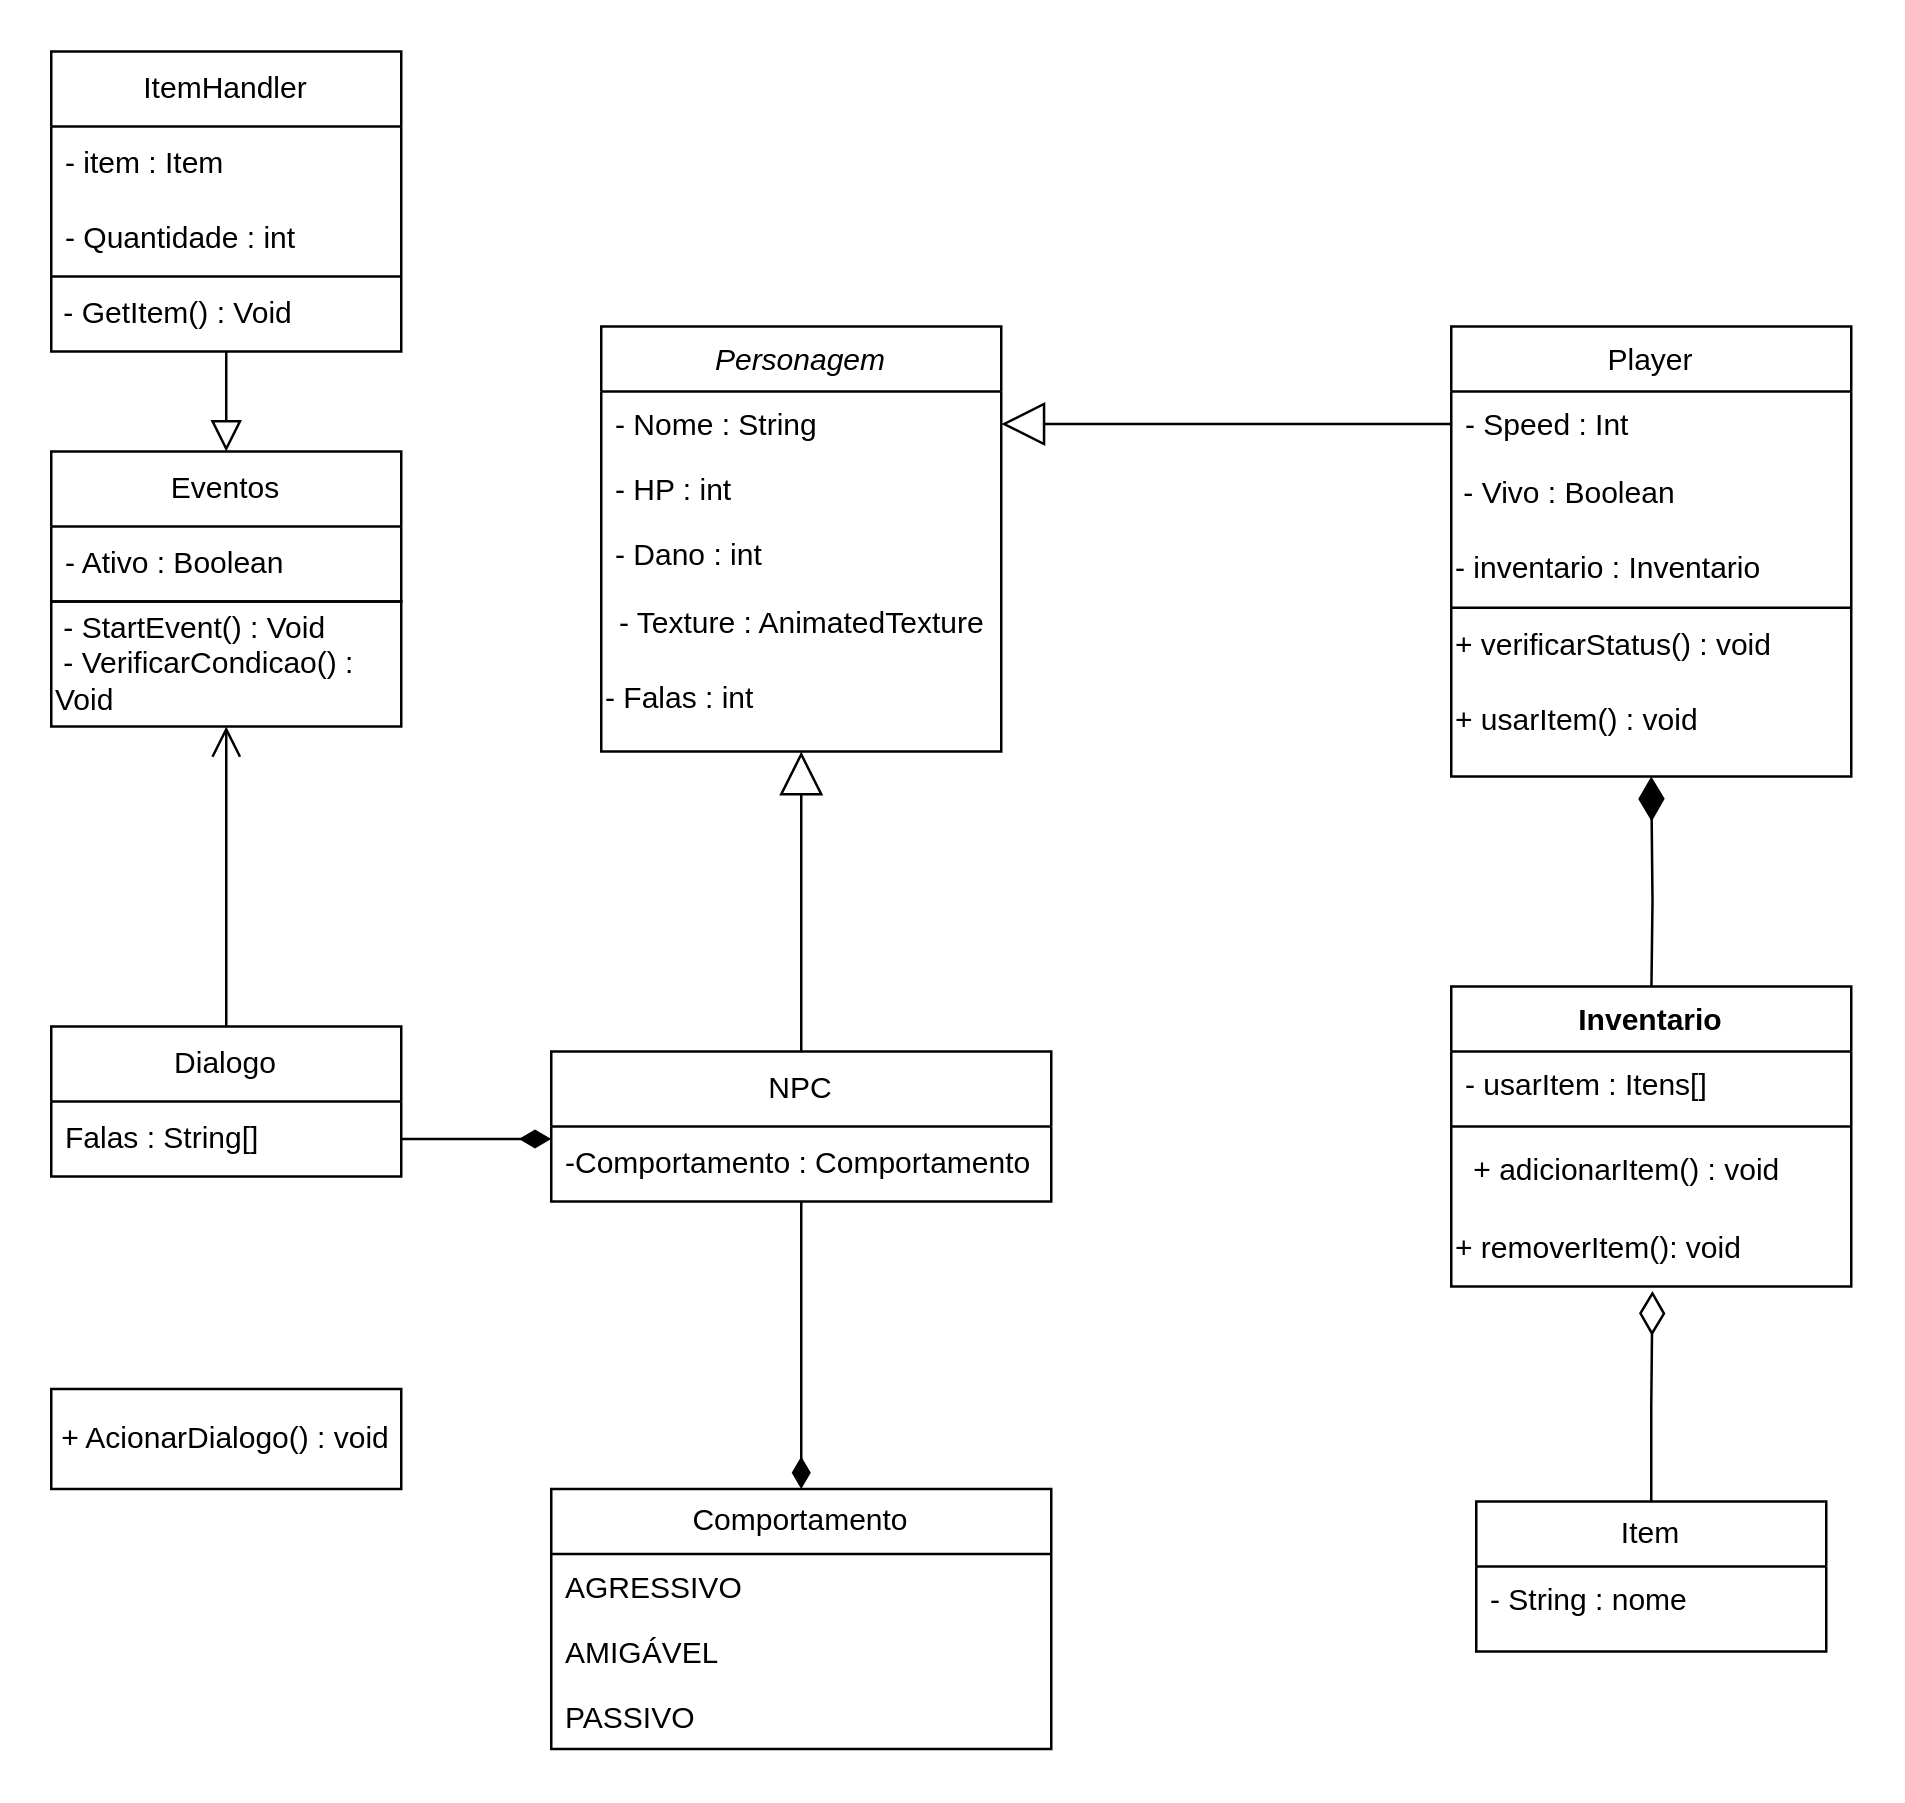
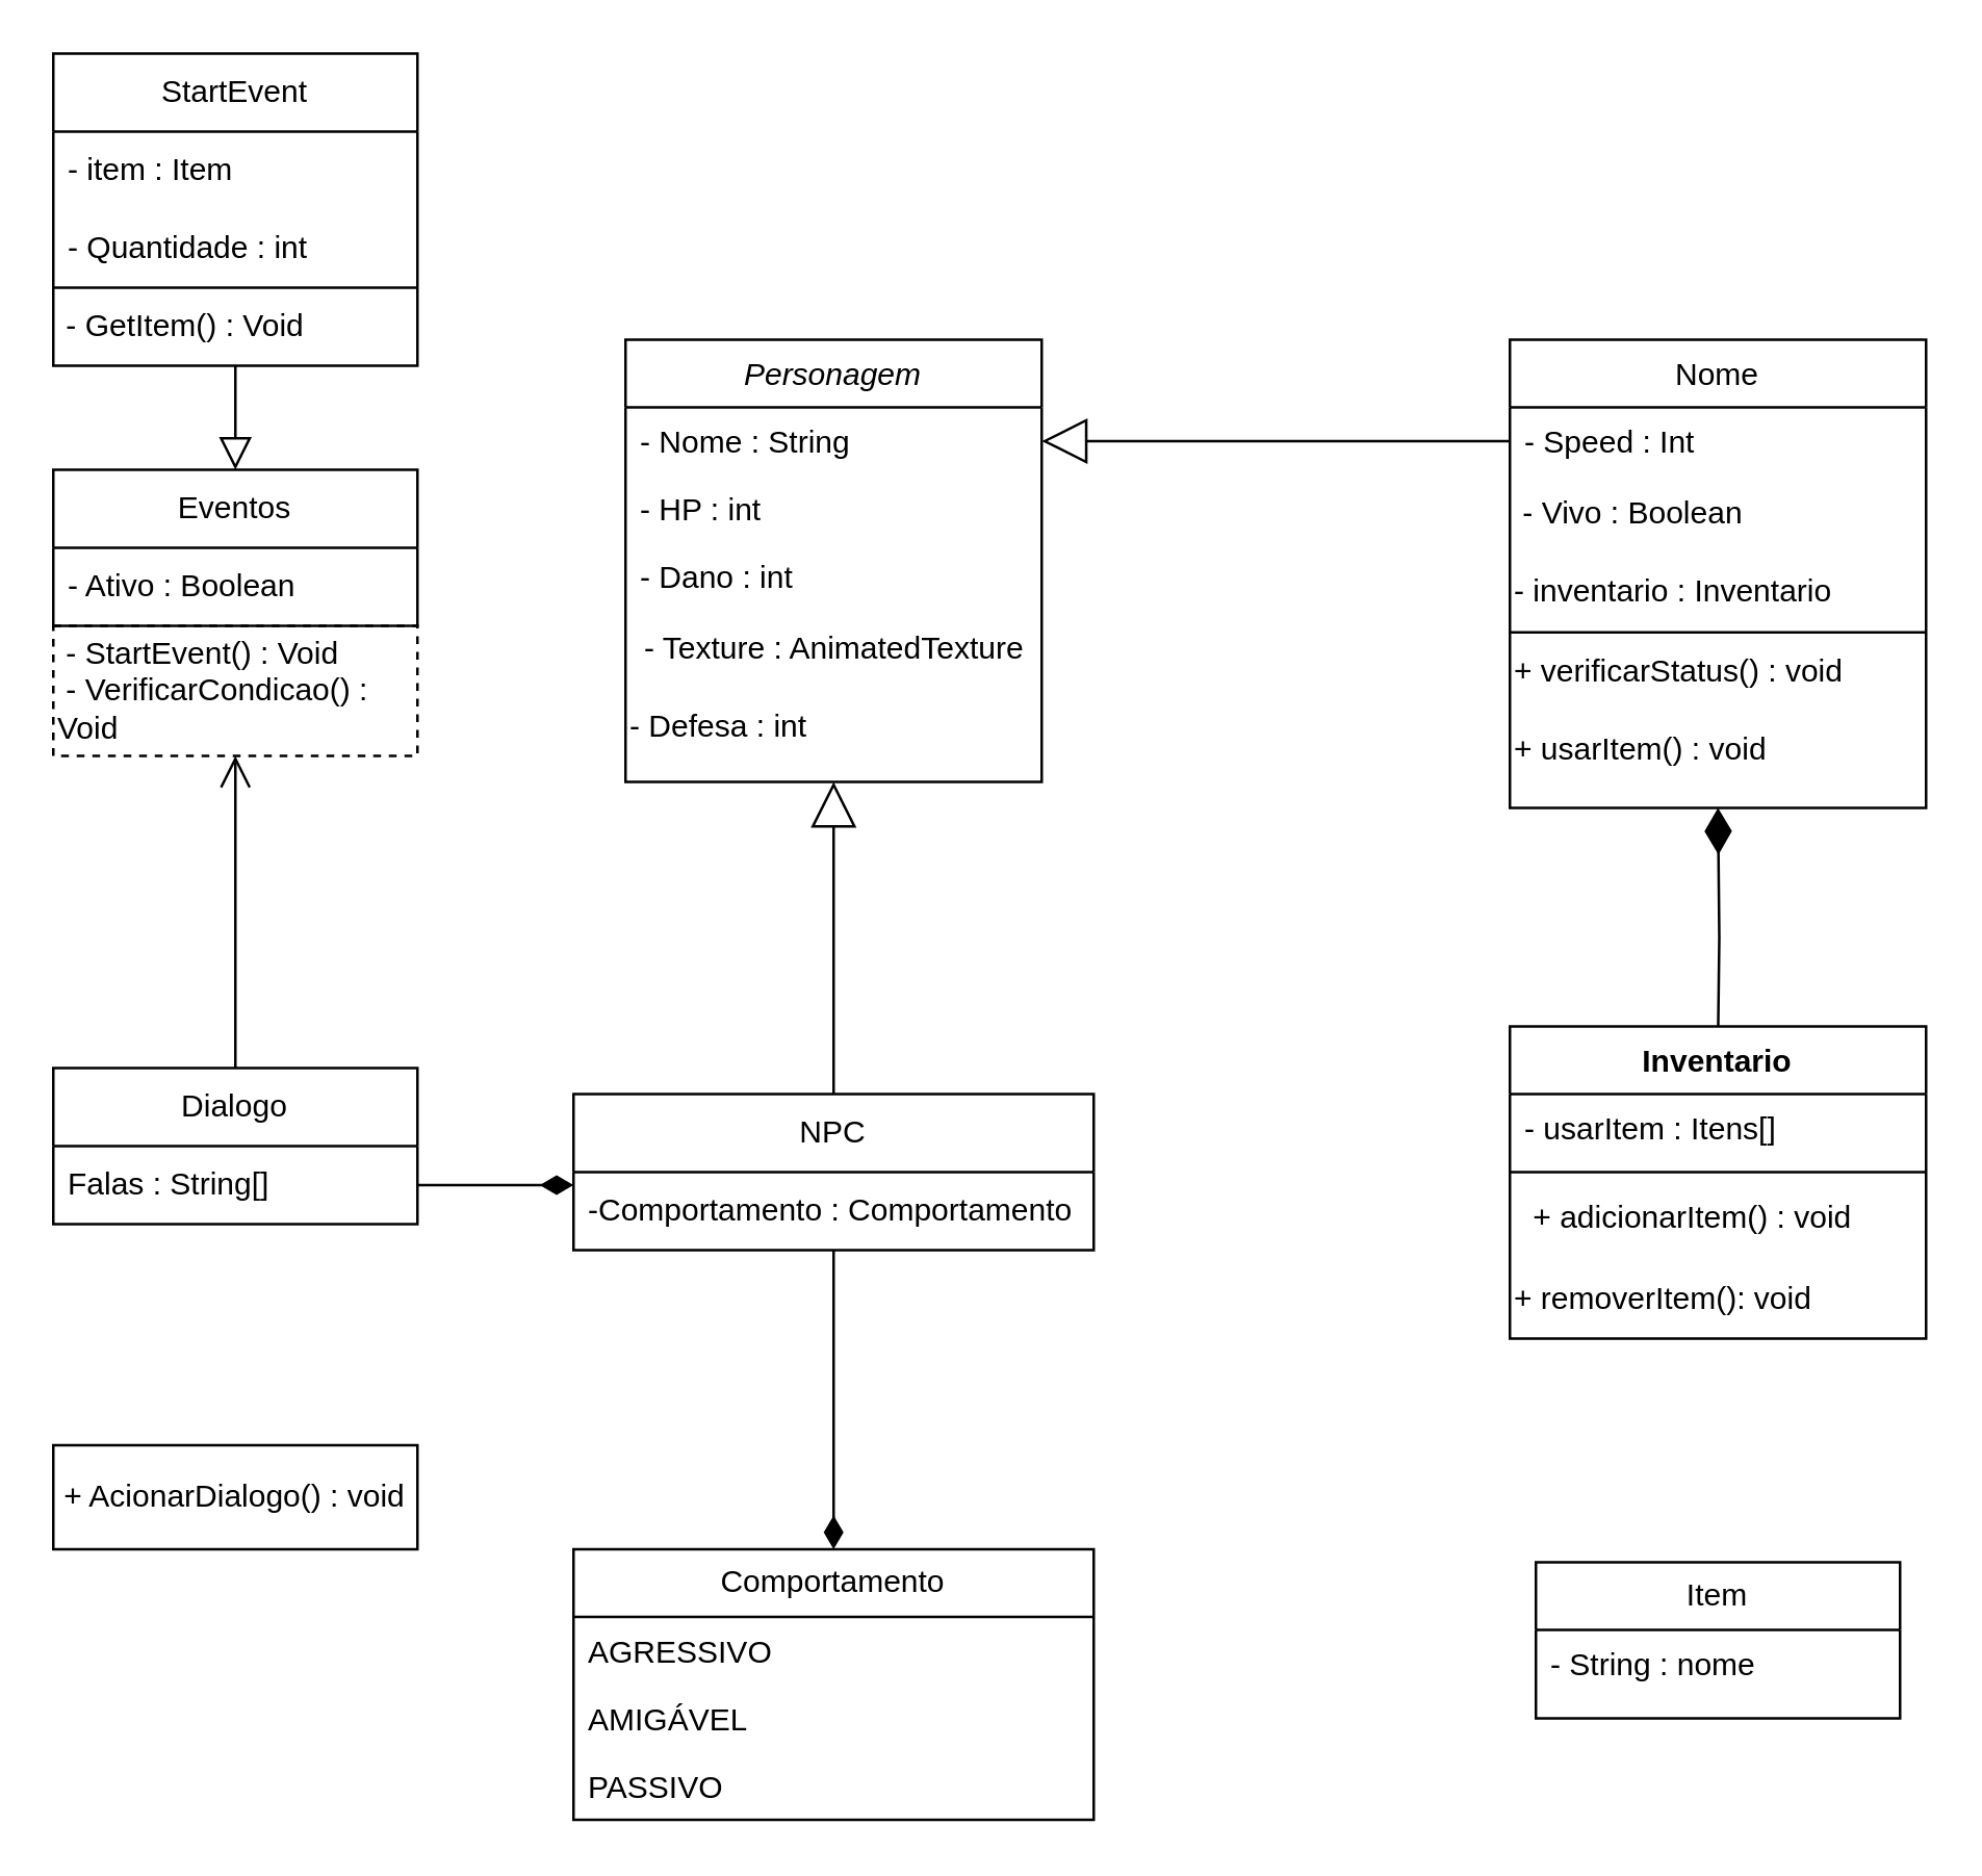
- <mxCell id="27" value="ItemHandler" style="swimlane;fontStyle=0;childLayout=stackLayout;horizontal=1;startSize=30;horizontalStack=0;resizeParent=1;resizeParentMax=0;resizeLast=0;collapsible=1;marginBottom=0;whiteSpace=wrap;html=1;rounded=0;swimlaneLine=1;" parent="1" vertex="1"><mxGeometry x="20" y="20" width="140" height="120" as="geometry" /></mxCell>
+ <mxCell id="27" value="StartEvent" style="swimlane;fontStyle=0;childLayout=stackLayout;horizontal=1;startSize=30;horizontalStack=0;resizeParent=1;resizeParentMax=0;resizeLast=0;collapsible=1;marginBottom=0;whiteSpace=wrap;html=1;rounded=0;swimlaneLine=1;" parent="1" vertex="1"><mxGeometry x="20" y="20" width="140" height="120" as="geometry" /></mxCell>
- <mxCell id="8" value="Player" style="swimlane;fontStyle=0;align=center;verticalAlign=top;childLayout=stackLayout;horizontal=1;startSize=26;horizontalStack=0;resizeParent=1;resizeLast=0;collapsible=1;marginBottom=0;rounded=0;shadow=0;strokeWidth=1;" parent="1" vertex="1"><mxGeometry x="580" y="130" width="160" height="180" as="geometry"><mxRectangle x="550" y="140" width="160" height="26" as="alternateBounds" /></mxGeometry></mxCell>
+ <mxCell id="8" value="Nome" style="swimlane;fontStyle=0;align=center;verticalAlign=top;childLayout=stackLayout;horizontal=1;startSize=26;horizontalStack=0;resizeParent=1;resizeLast=0;collapsible=1;marginBottom=0;rounded=0;shadow=0;strokeWidth=1;" parent="1" vertex="1"><mxGeometry x="580" y="130" width="160" height="180" as="geometry"><mxRectangle x="550" y="140" width="160" height="26" as="alternateBounds" /></mxGeometry></mxCell>
- <mxCell id="32" value="&amp;nbsp;- StartEvent() : Void&lt;br&gt;&amp;nbsp;- VerificarCondicao() : Void" style="rounded=0;whiteSpace=wrap;html=1;fillColor=none;align=left;" parent="1" vertex="1"><mxGeometry x="20" y="240" width="140" height="50" as="geometry" /></mxCell>
+ <mxCell id="32" value="&amp;nbsp;- StartEvent() : Void&lt;br&gt;&amp;nbsp;- VerificarCondicao() : Void" style="rounded=0;whiteSpace=wrap;html=1;fillColor=none;align=left;dashed=1;" parent="1" vertex="1"><mxGeometry x="20" y="240" width="140" height="50" as="geometry" /></mxCell>
- <mxCell id="7" value="- Falas : int" style="text;html=1;align=left;verticalAlign=middle;resizable=0;points=[];autosize=1;strokeColor=none;fillColor=none;" parent="2" vertex="1"><mxGeometry y="134" width="160" height="30" as="geometry" /></mxCell>
+ <mxCell id="7" value="- Defesa : int" style="text;html=1;align=left;verticalAlign=middle;resizable=0;points=[];autosize=1;strokeColor=none;fillColor=none;" parent="2" vertex="1"><mxGeometry y="134" width="160" height="30" as="geometry" /></mxCell>
- <mxCell id="46" style="edgeStyle=orthogonalEdgeStyle;rounded=0;orthogonalLoop=1;jettySize=auto;html=1;entryX=0.503;entryY=1.06;entryDx=0;entryDy=0;entryPerimeter=0;endArrow=diamondThin;endFill=0;endSize=15;" parent="1" source="39" target="45" edge="1"><mxGeometry relative="1" as="geometry" /></mxCell>
